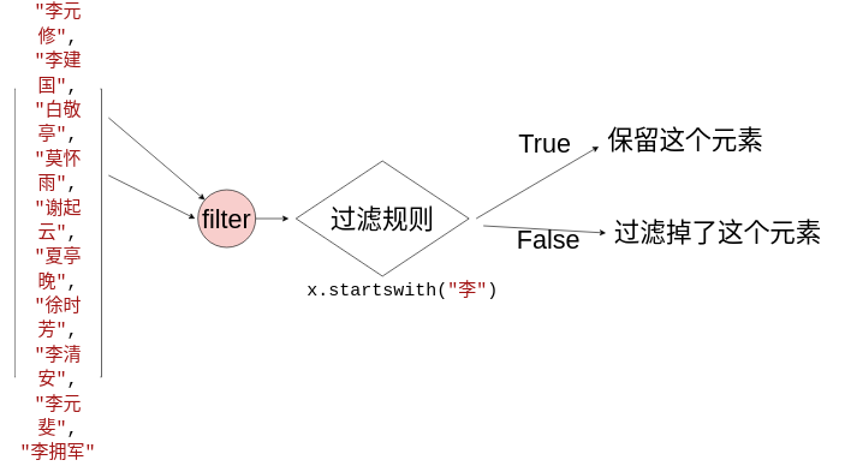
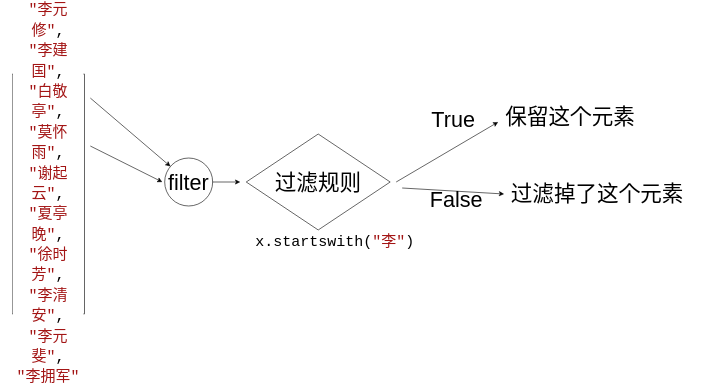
- <mxCell id="3" value="&lt;font style=&quot;font-size: 36px;&quot;&gt;filter&lt;/font&gt;" style="ellipse;whiteSpace=wrap;html=1;fillColor=#f8cecc;" vertex="1" parent="1"><mxGeometry x="274" y="160" width="80" height="80" as="geometry" /></mxCell>
+ <mxCell id="3" value="&lt;font style=&quot;font-size: 36px;&quot;&gt;filter&lt;/font&gt;" style="ellipse;whiteSpace=wrap;html=1;" vertex="1" parent="1"><mxGeometry x="274" y="160" width="80" height="80" as="geometry" /></mxCell>
